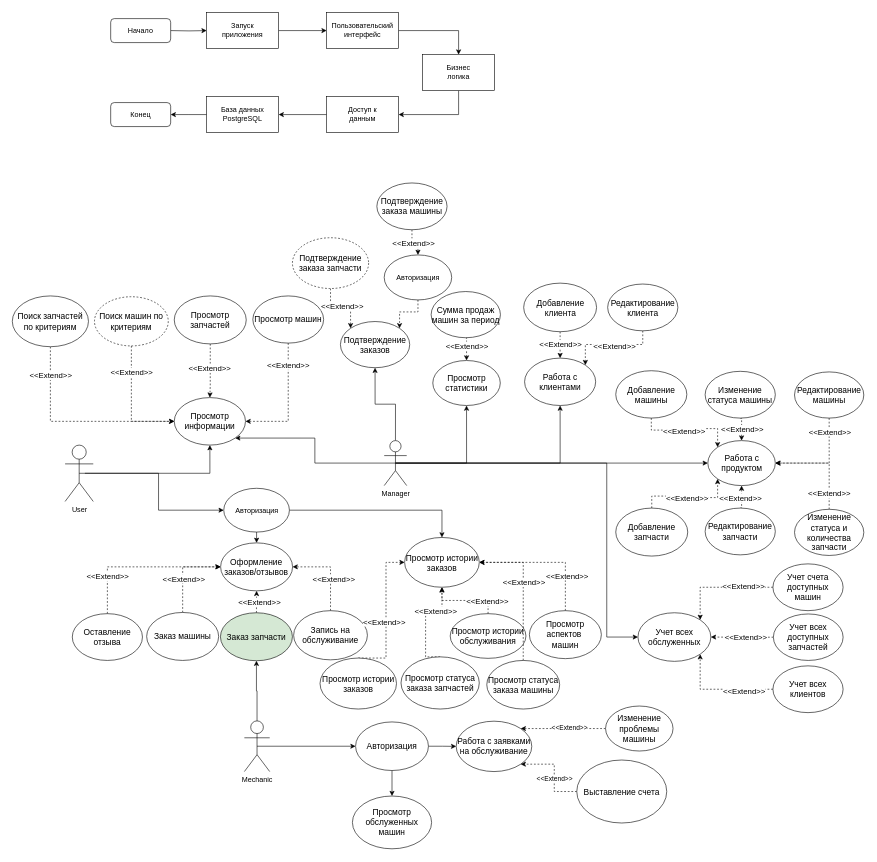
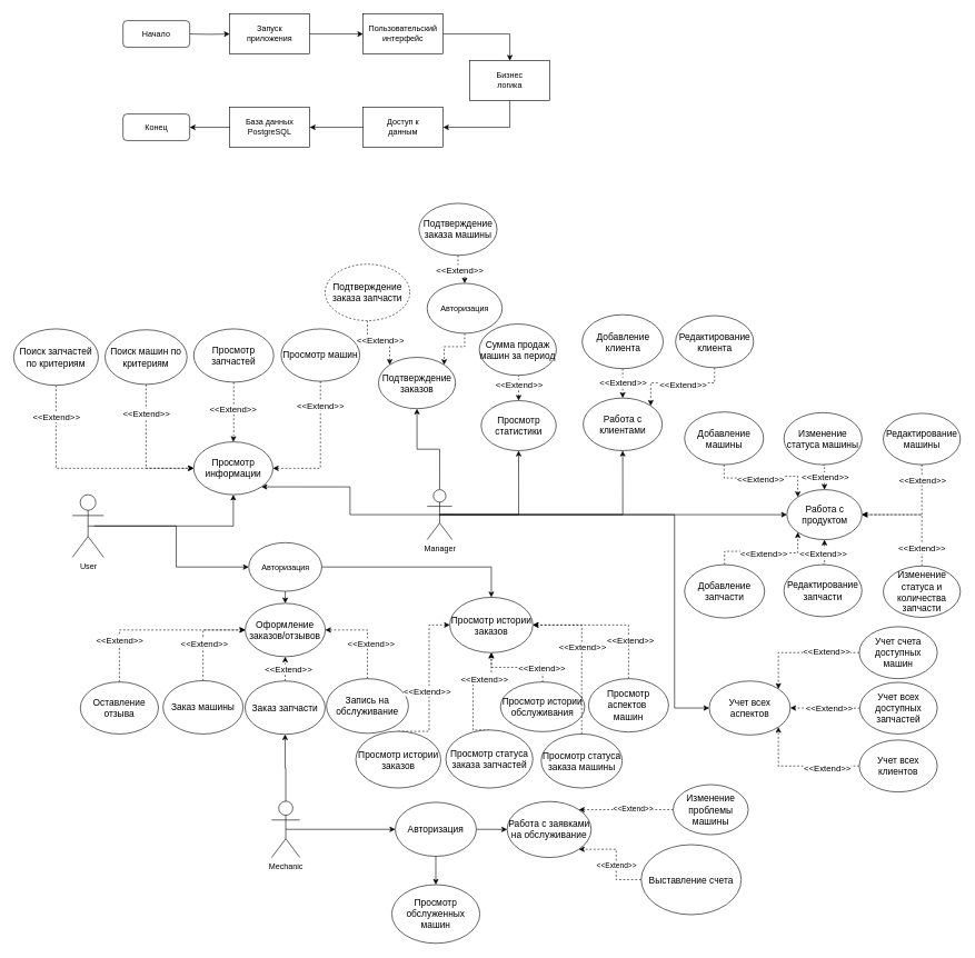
- <mxCell id="69" value="&lt;font style=&quot;font-size: 14px;&quot;&gt;Поиск машин по критериям&lt;/font&gt;" style="ellipse;whiteSpace=wrap;html=1;dashed=1;" parent="1" vertex="1"><mxGeometry x="157" y="493.67" width="123" height="82" as="geometry" /></mxCell>
+ <mxCell id="69" value="&lt;font style=&quot;font-size: 14px;&quot;&gt;Поиск машин по критериям&lt;/font&gt;" style="ellipse;whiteSpace=wrap;html=1;" parent="1" vertex="1"><mxGeometry x="157" y="493.67" width="123" height="82" as="geometry" /></mxCell>
- <mxCell id="41" value="&lt;font style=&quot;font-size: 14px;&quot;&gt;Заказ запчасти&lt;/font&gt;" style="ellipse;whiteSpace=wrap;html=1;fillColor=#d5e8d4;" parent="1" vertex="1"><mxGeometry x="367" y="1020.5" width="120" height="80" as="geometry" /></mxCell>
+ <mxCell id="41" value="&lt;font style=&quot;font-size: 14px;&quot;&gt;Заказ запчасти&lt;/font&gt;" style="ellipse;whiteSpace=wrap;html=1;" parent="1" vertex="1"><mxGeometry x="367" y="1020.5" width="120" height="80" as="geometry" /></mxCell>
- <mxCell id="103" value="&lt;font style=&quot;font-size: 14px;&quot;&gt;Учет всех обслуженных&lt;/font&gt;" style="ellipse;whiteSpace=wrap;html=1;" parent="1" vertex="1"><mxGeometry x="1063" y="1020.5" width="121.5" height="81" as="geometry" /></mxCell>
+ <mxCell id="103" value="&lt;font style=&quot;font-size: 14px;&quot;&gt;Учет всех аспектов&lt;/font&gt;" style="ellipse;whiteSpace=wrap;html=1;" parent="1" vertex="1"><mxGeometry x="1063" y="1020.5" width="121.5" height="81" as="geometry" /></mxCell>
